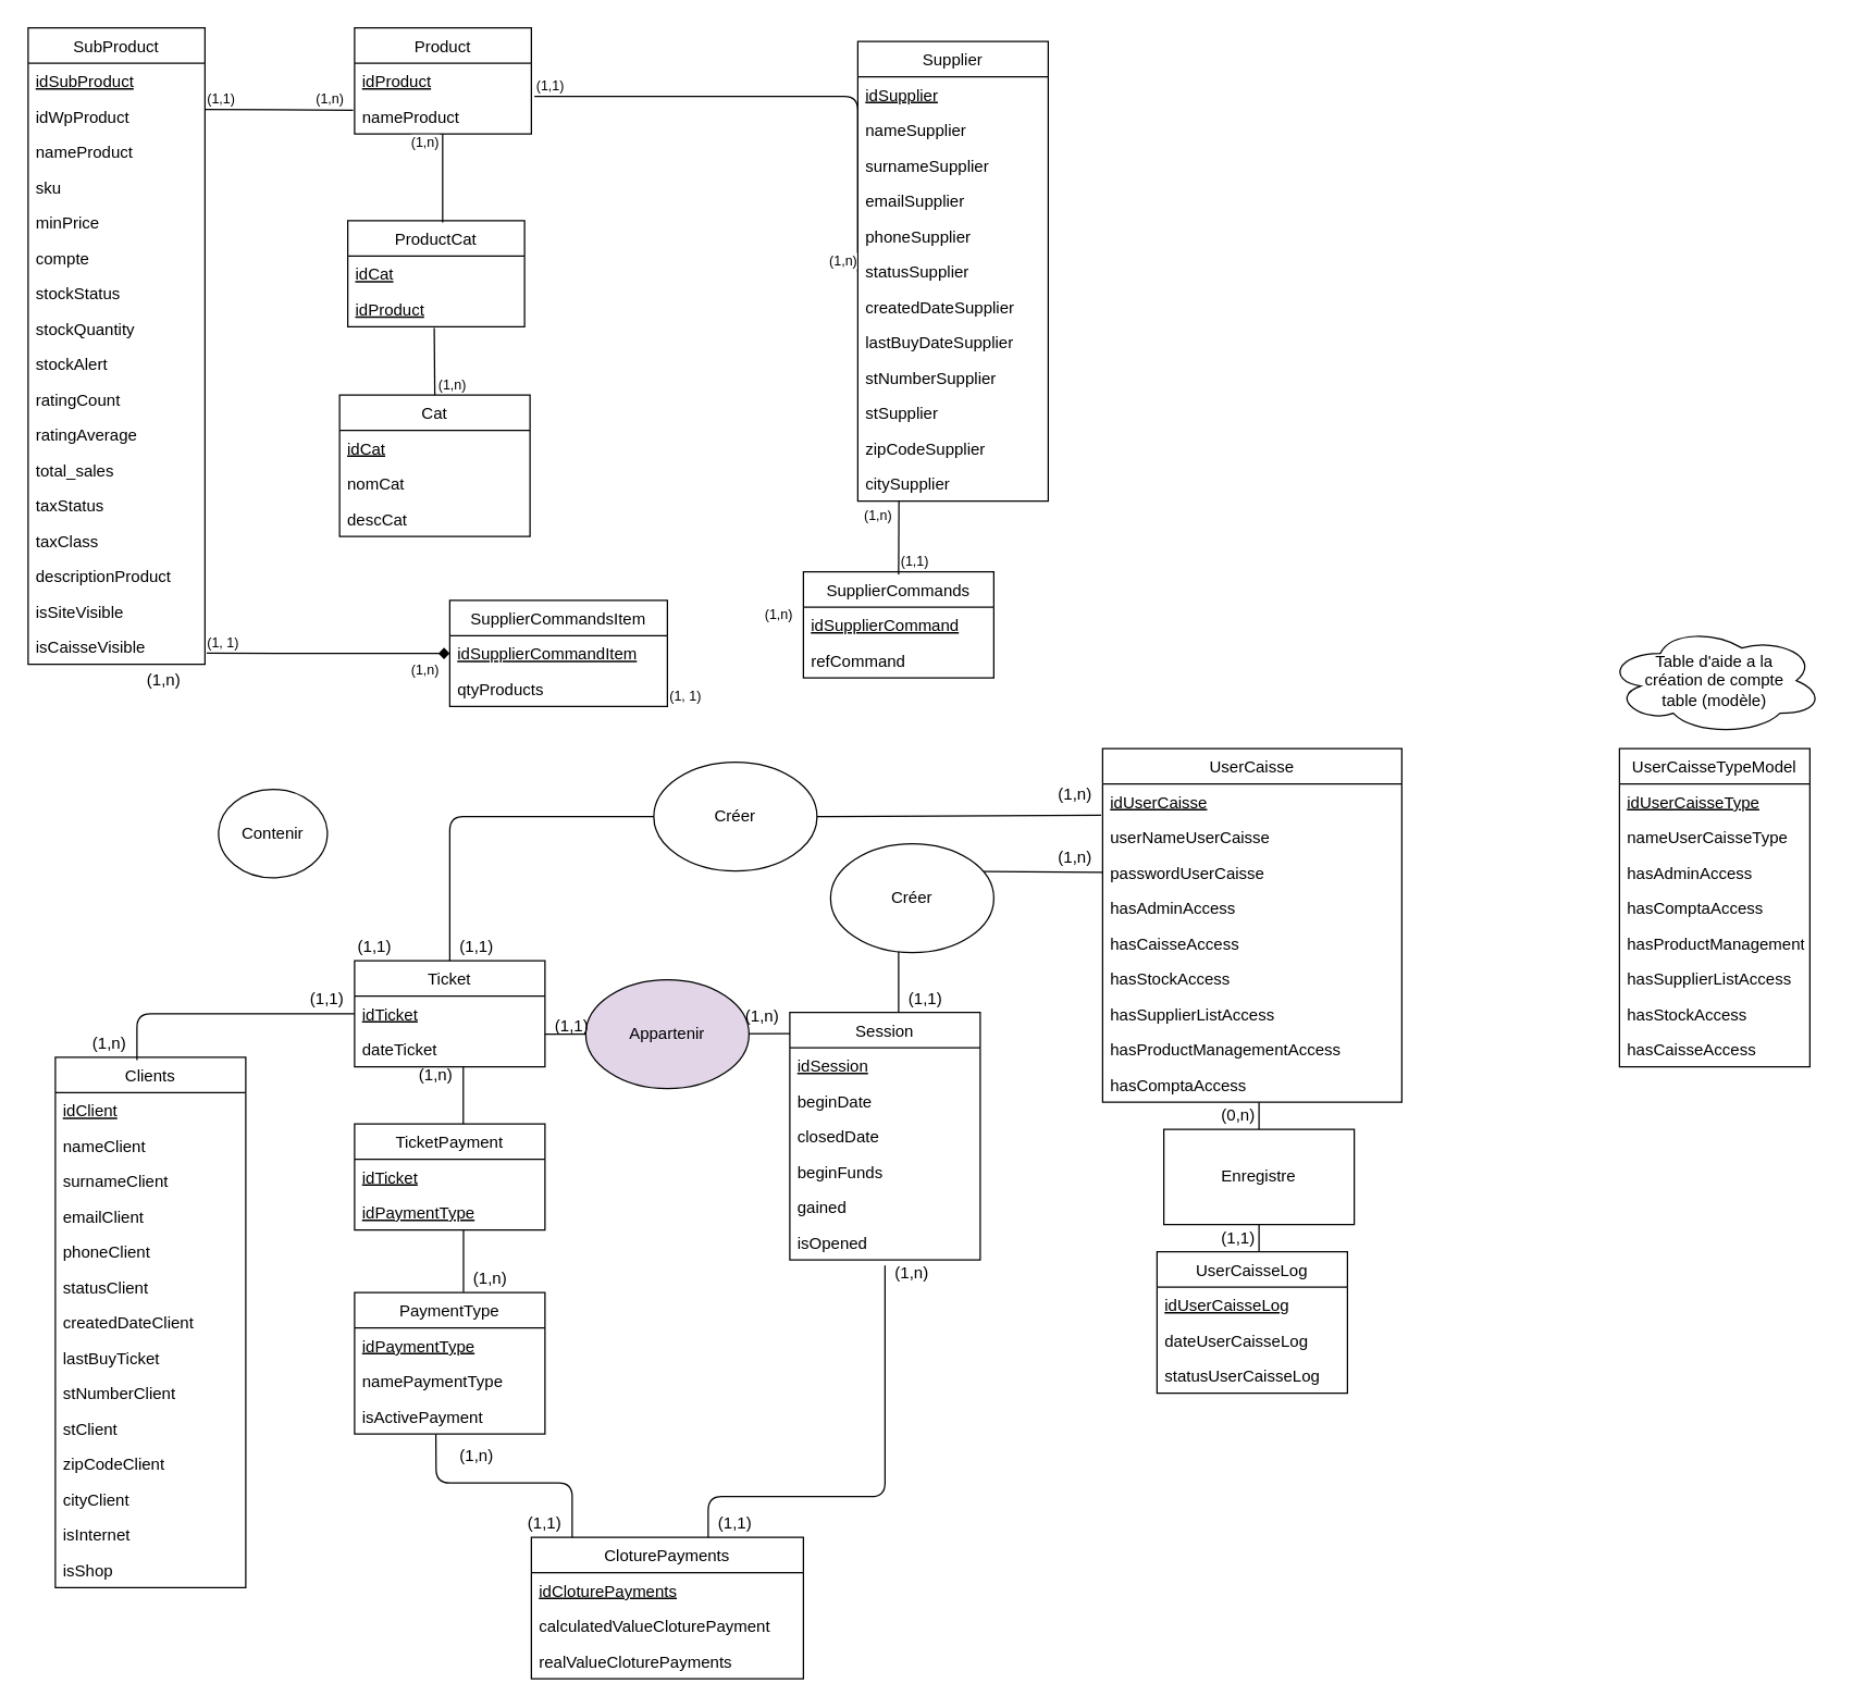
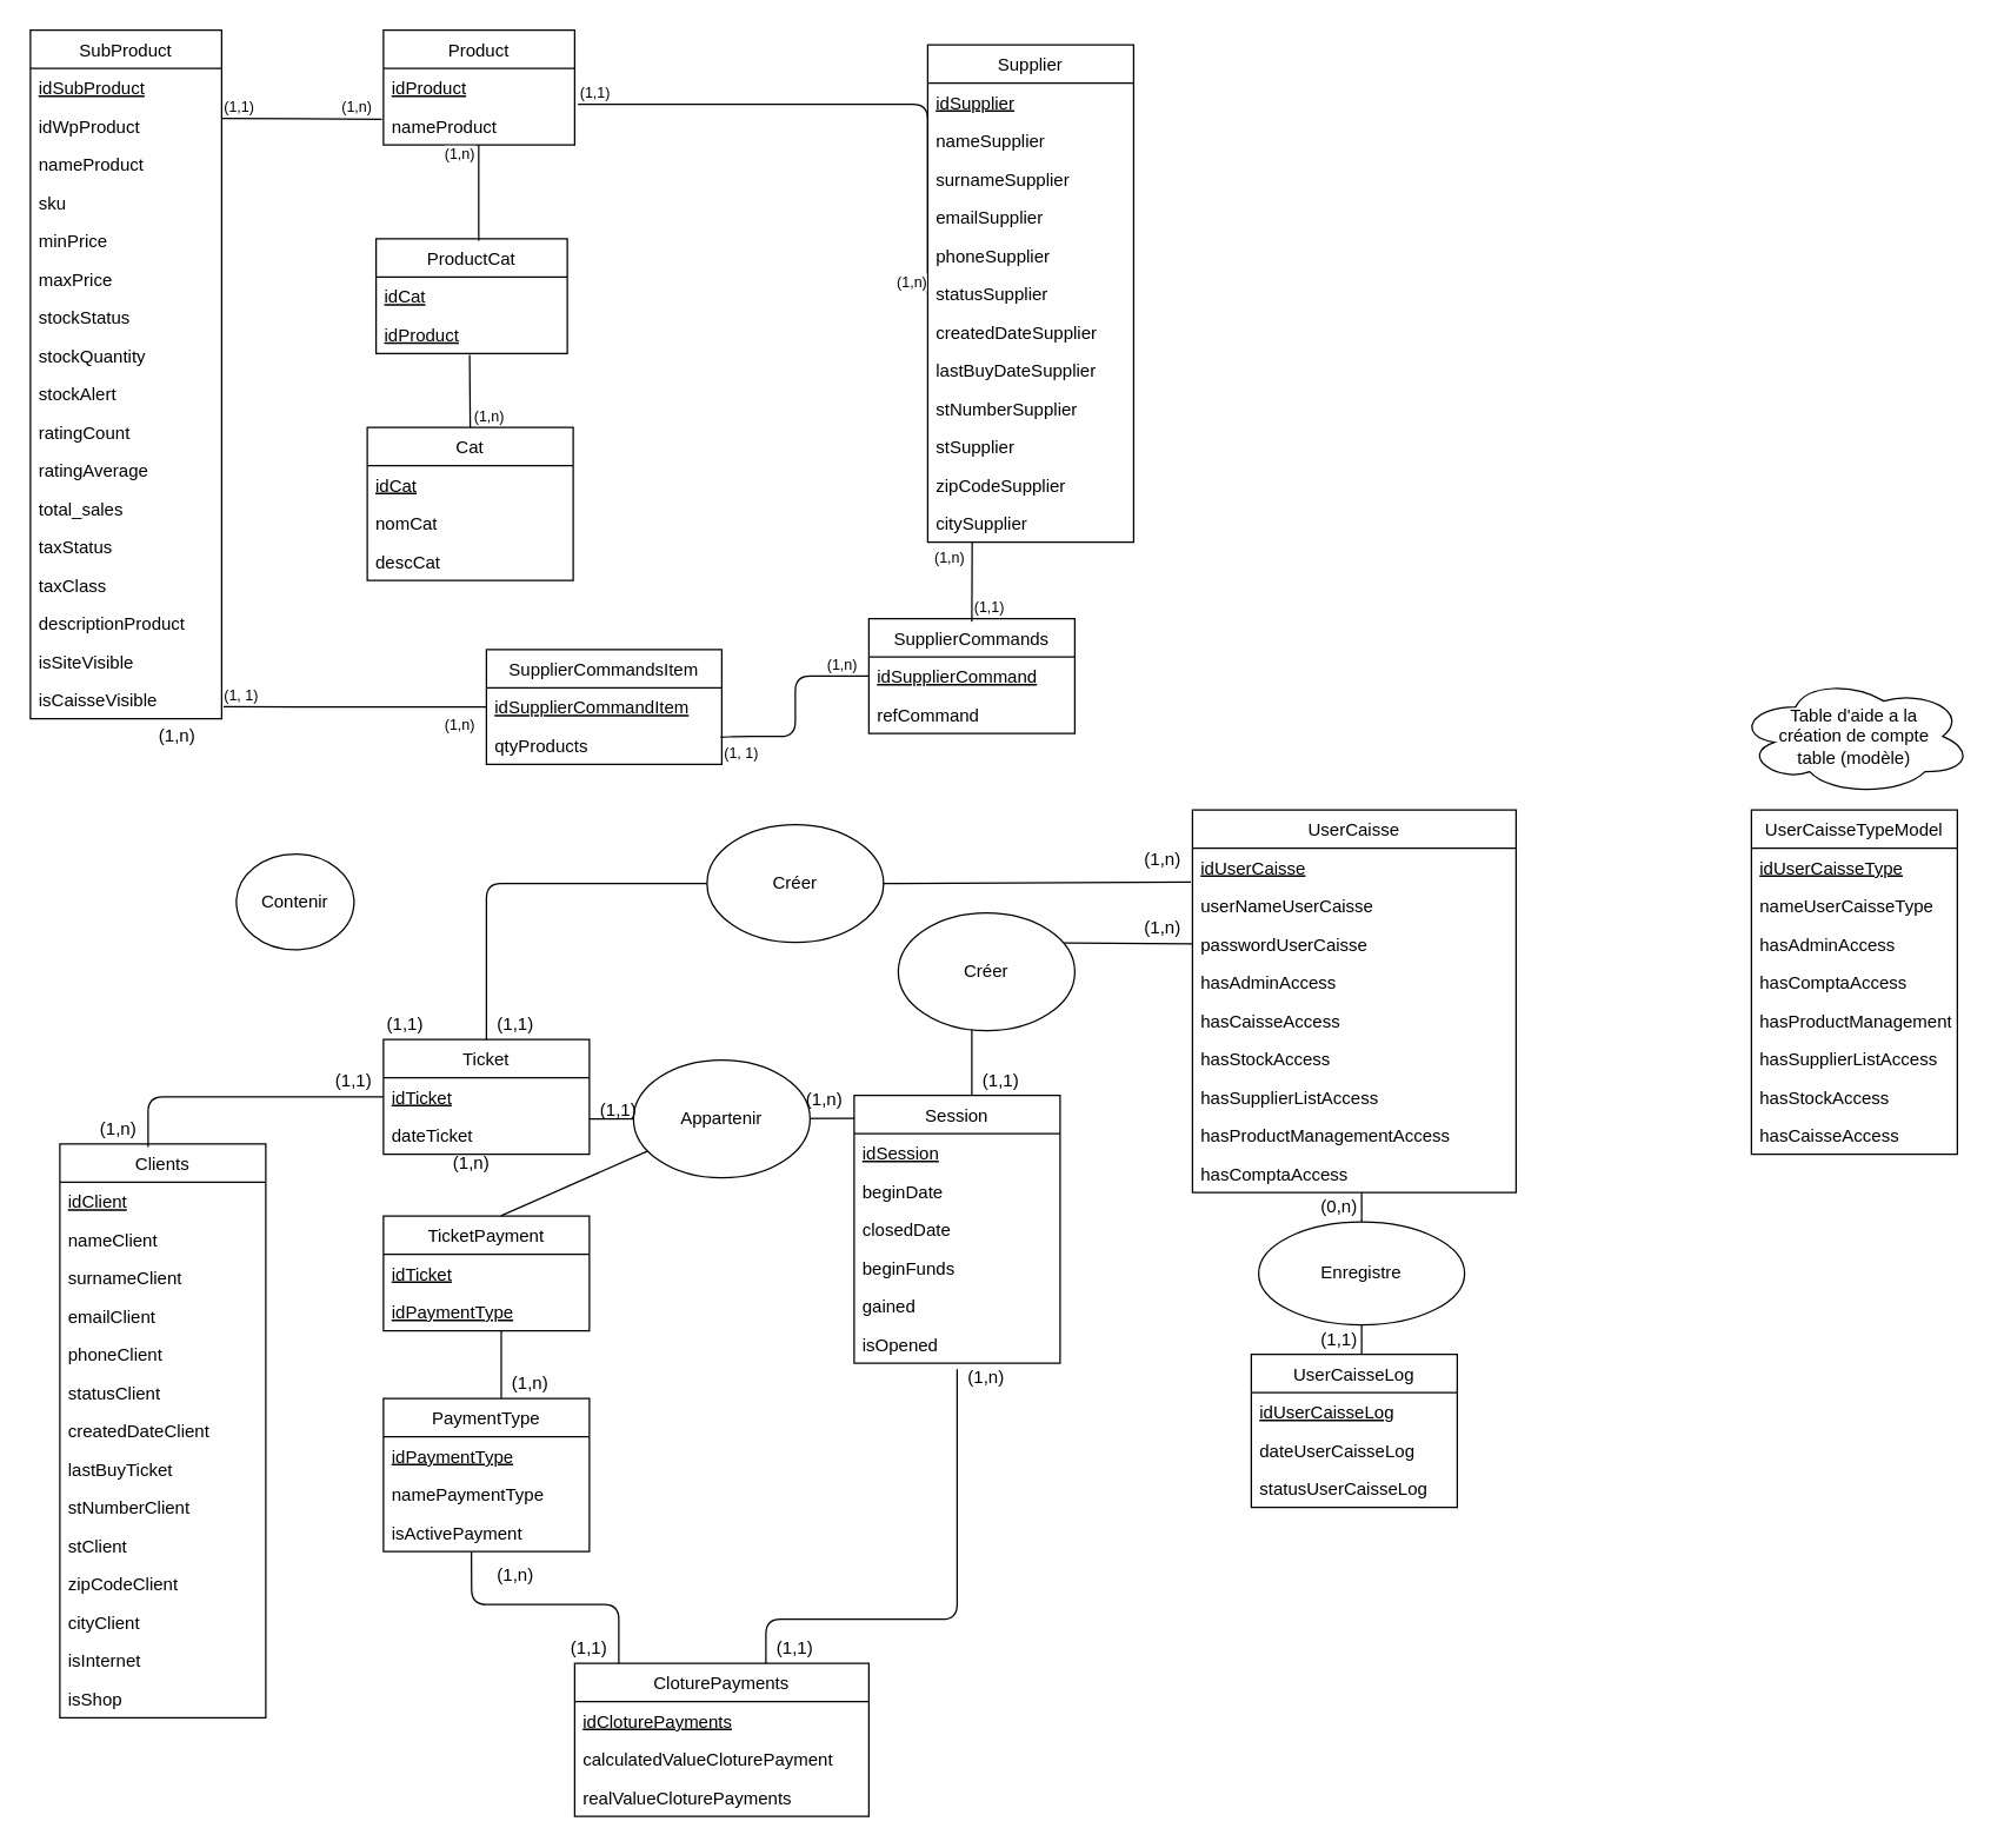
- <mxCell id="71" value="compte" style="text;strokeColor=none;fillColor=none;align=left;verticalAlign=top;spacingLeft=4;spacingRight=4;overflow=hidden;rotatable=0;points=[[0,0.5],[1,0.5]];portConstraint=eastwest;" parent="65" vertex="1"><mxGeometry y="156" width="130" height="26" as="geometry" /></mxCell>
+ <mxCell id="71" value="maxPrice" style="text;strokeColor=none;fillColor=none;align=left;verticalAlign=top;spacingLeft=4;spacingRight=4;overflow=hidden;rotatable=0;points=[[0,0.5],[1,0.5]];portConstraint=eastwest;" parent="65" vertex="1"><mxGeometry y="156" width="130" height="26" as="geometry" /></mxCell>
+ <mxCell id="104" value="" style="endArrow=none;html=1;entryX=0;entryY=0.5;entryDx=0;entryDy=0;exitX=0.995;exitY=0.292;exitDx=0;exitDy=0;exitPerimeter=0;" parent="1" source="103" target="99" edge="1"><mxGeometry width="50" height="50" relative="1" as="geometry"><mxPoint x="500" y="550" as="sourcePoint" /><mxPoint x="500" y="430" as="targetPoint" /><Array as="points"><mxPoint x="500" y="500" /><mxPoint x="540" y="500" /><mxPoint x="540" y="459" /></Array></mxGeometry></mxCell>
- <mxCell id="107" value="" style="endArrow=diamond;html=1;entryX=0;entryY=0.5;entryDx=0;entryDy=0;exitX=1.01;exitY=0.688;exitDx=0;exitDy=0;exitPerimeter=0;" parent="1" source="82" target="102" edge="1"><mxGeometry width="50" height="50" relative="1" as="geometry"><mxPoint x="180" y="460" as="sourcePoint" /><mxPoint x="269.59" y="494.14" as="targetPoint" /><Array as="points"><mxPoint x="280" y="480" /></Array></mxGeometry></mxCell>
+ <mxCell id="107" value="" style="endArrow=none;html=1;entryX=0;entryY=0.5;entryDx=0;entryDy=0;exitX=1.01;exitY=0.688;exitDx=0;exitDy=0;exitPerimeter=0;" parent="1" source="82" target="102" edge="1"><mxGeometry width="50" height="50" relative="1" as="geometry"><mxPoint x="180" y="460" as="sourcePoint" /><mxPoint x="269.59" y="494.14" as="targetPoint" /><Array as="points"><mxPoint x="280" y="480" /></Array></mxGeometry></mxCell>
- <mxCell id="129" value="Appartenir" style="ellipse;whiteSpace=wrap;html=1;fillColor=#e1d5e7;" parent="1" vertex="1"><mxGeometry x="430" y="720" width="120" height="80" as="geometry" /></mxCell>
+ <mxCell id="129" value="Appartenir" style="ellipse;whiteSpace=wrap;html=1;" parent="1" vertex="1"><mxGeometry x="430" y="720" width="120" height="80" as="geometry" /></mxCell>
- <mxCell id="144" value="" style="endArrow=none;html=1;exitX=0.571;exitY=-0.002;exitDx=0;exitDy=0;exitPerimeter=0;entryX=0.571;entryY=0.989;entryDx=0;entryDy=0;entryPerimeter=0;" parent="1" source="141" target="125" edge="1"><mxGeometry width="50" height="50" relative="1" as="geometry"><mxPoint x="290" y="834" as="sourcePoint" /><mxPoint x="350" y="790" as="targetPoint" /></mxGeometry></mxCell>
+ <mxCell id="144" value="" style="endArrow=none;html=1;exitX=0.571;exitY=-0.002;exitDx=0;exitDy=0;exitPerimeter=0;" parent="1" source="141" target="129" edge="1"><mxGeometry width="50" height="50" relative="1" as="geometry"><mxPoint x="290" y="834" as="sourcePoint" /><mxPoint x="350" y="790" as="targetPoint" /></mxGeometry></mxCell>
- <mxCell id="61" value="Enregistre" style="whiteSpace=wrap;html=1;rounded=0;" parent="1" vertex="1"><mxGeometry x="855" y="830" width="140" height="70" as="geometry" /></mxCell>
+ <mxCell id="61" value="Enregistre" style="ellipse;whiteSpace=wrap;html=1;" parent="1" vertex="1"><mxGeometry x="855" y="830" width="140" height="70" as="geometry" /></mxCell>
